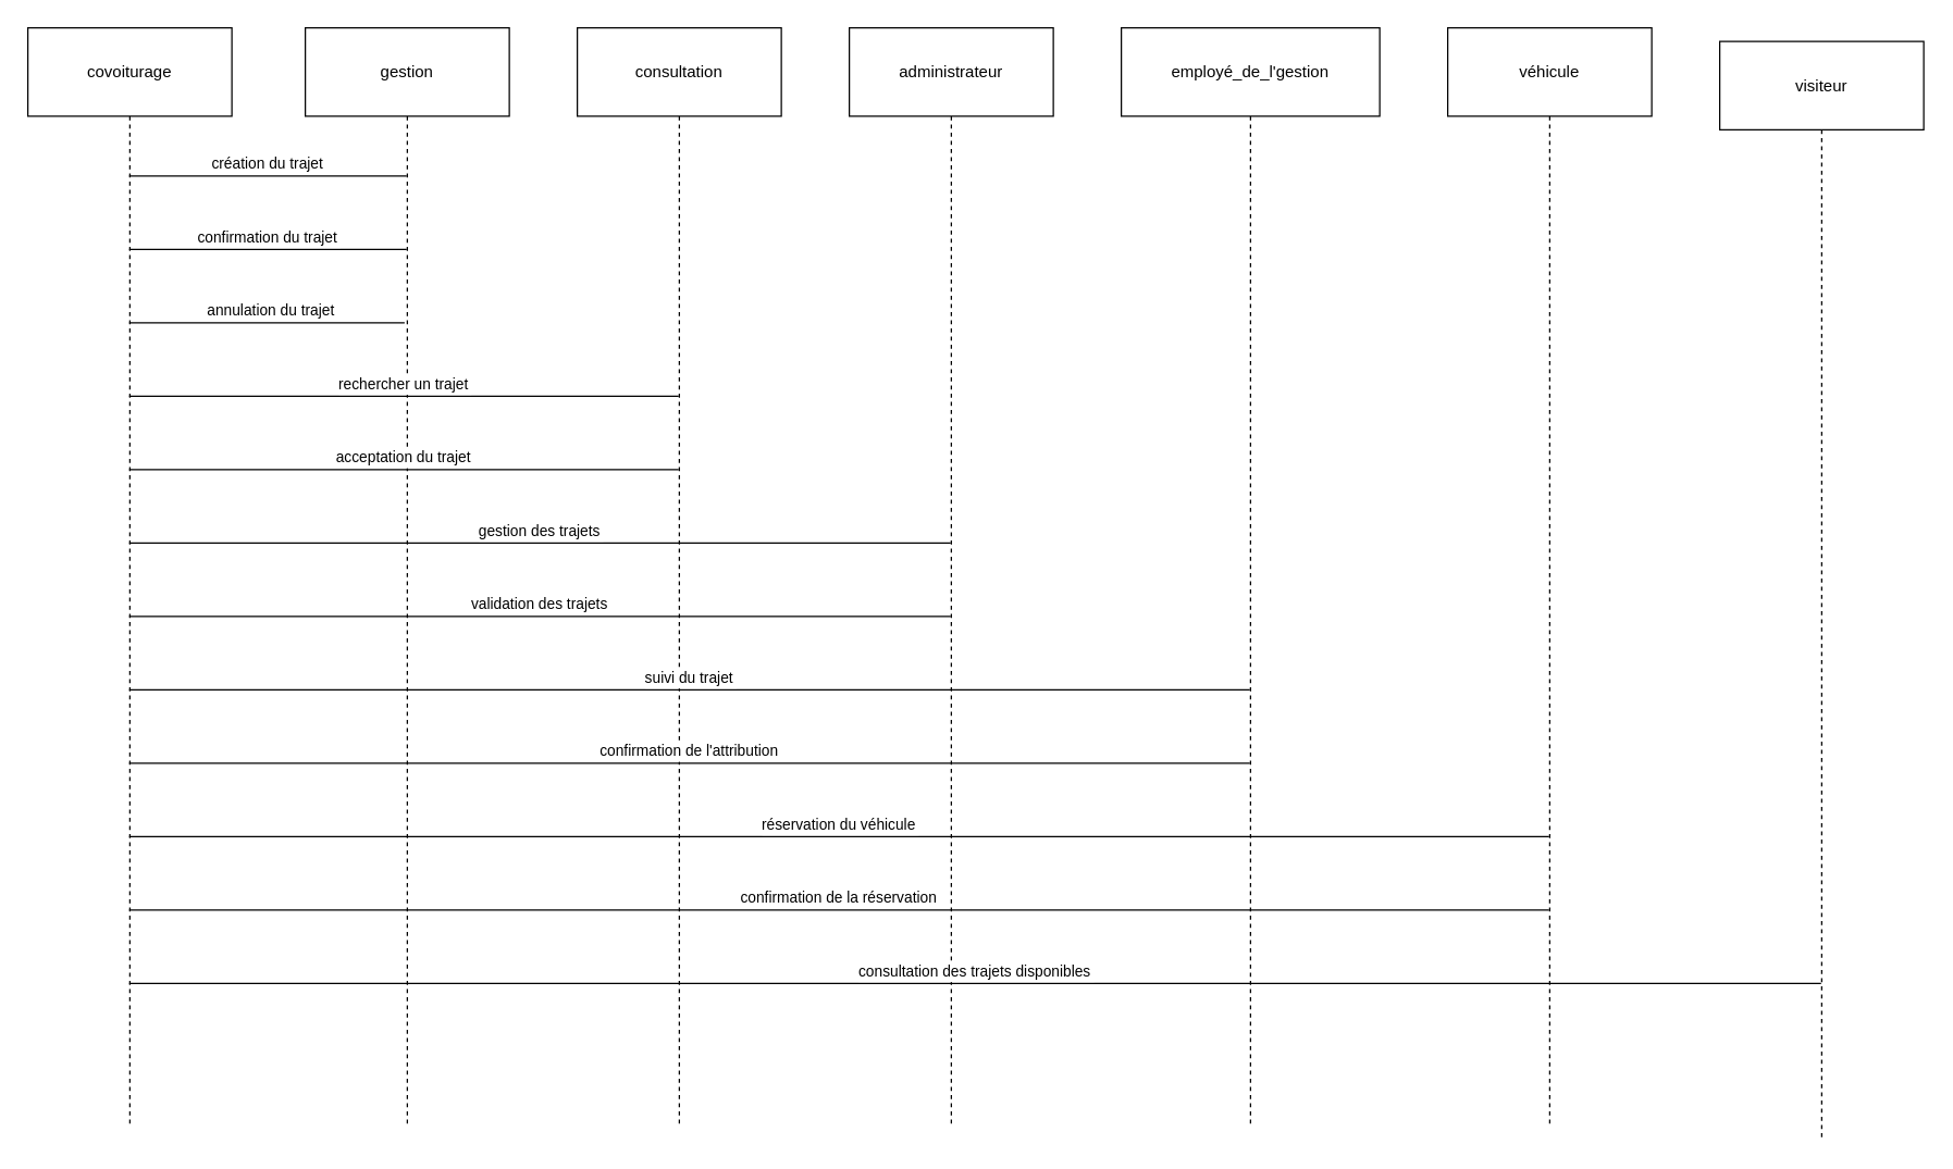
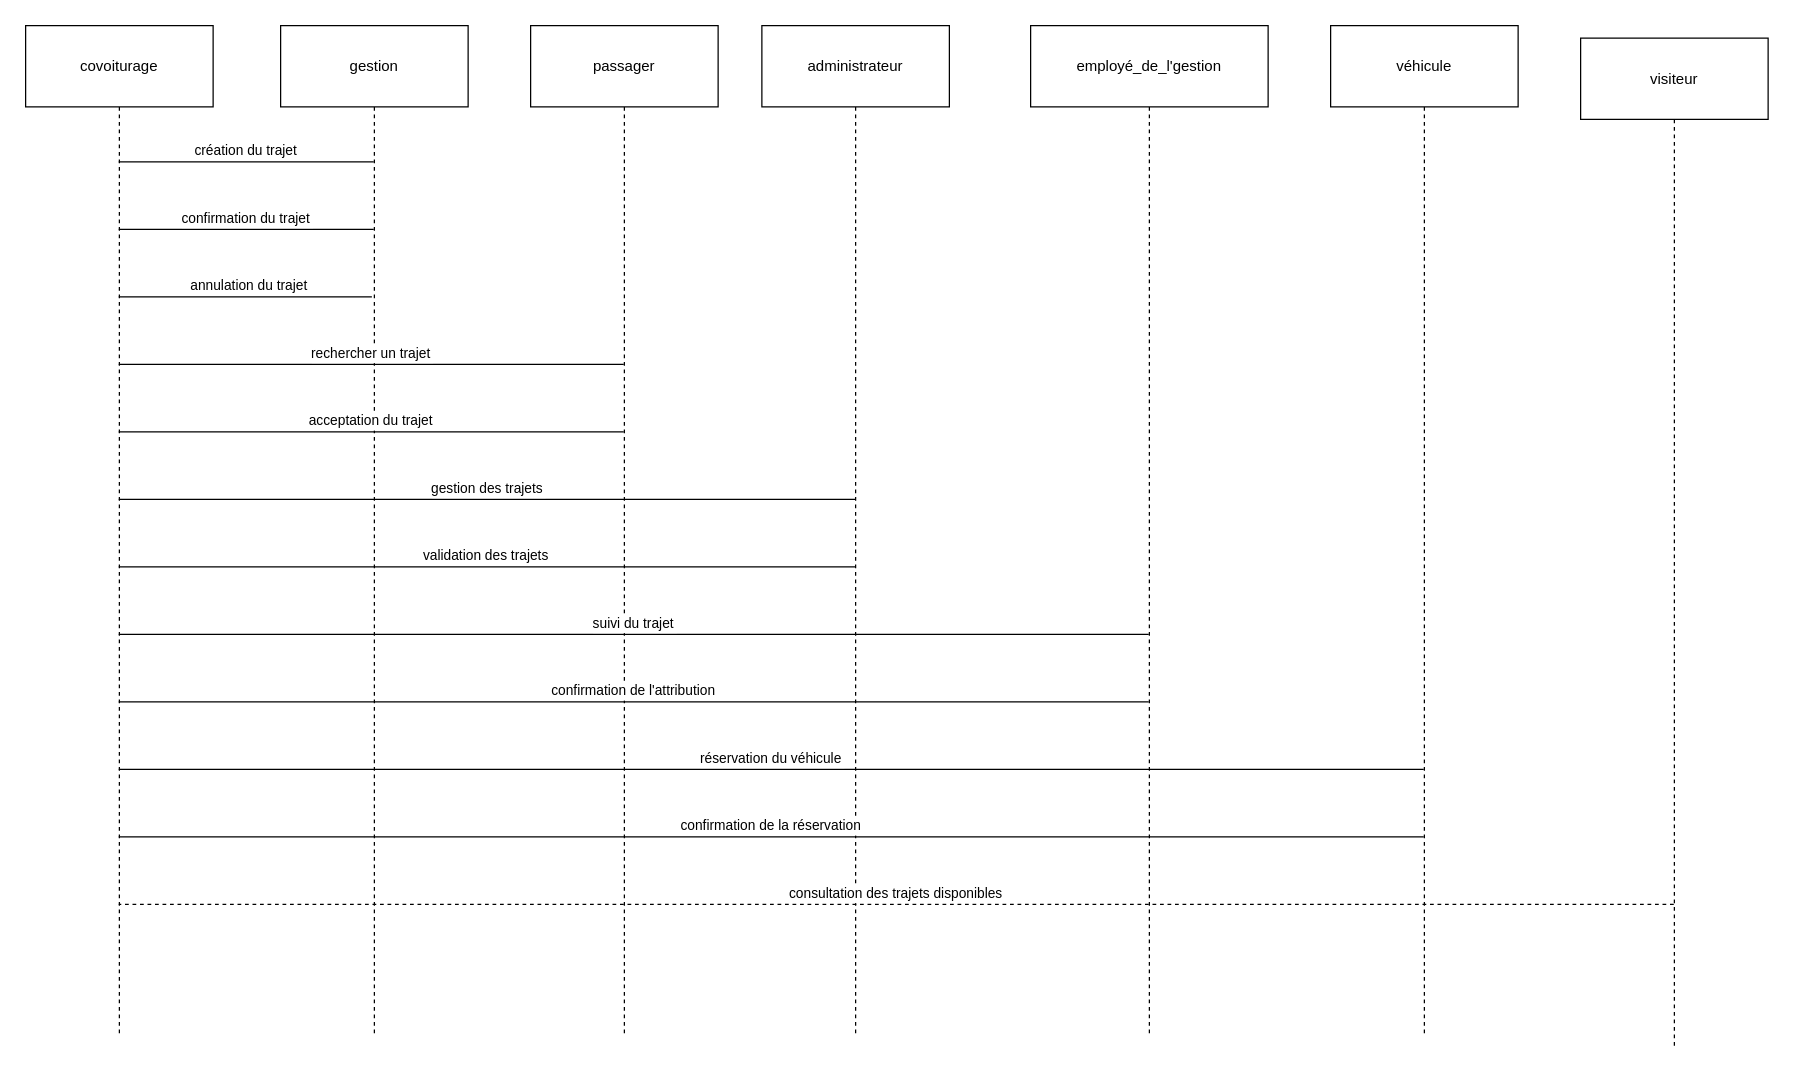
- <mxCell id="4" value="consultation" style="shape=umlLifeline;perimeter=lifelinePerimeter;whiteSpace=wrap;container=1;dropTarget=0;collapsible=0;recursiveResize=0;outlineConnect=0;portConstraint=eastwest;newEdgeStyle={&quot;edgeStyle&quot;:&quot;elbowEdgeStyle&quot;,&quot;elbow&quot;:&quot;vertical&quot;,&quot;curved&quot;:0,&quot;rounded&quot;:0};size=65;" parent="1" vertex="1"><mxGeometry x="424" width="150" height="808" as="geometry" y="20" /></mxCell>
+ <mxCell id="4" value="passager" style="shape=umlLifeline;perimeter=lifelinePerimeter;whiteSpace=wrap;container=1;dropTarget=0;collapsible=0;recursiveResize=0;outlineConnect=0;portConstraint=eastwest;newEdgeStyle={&quot;edgeStyle&quot;:&quot;elbowEdgeStyle&quot;,&quot;elbow&quot;:&quot;vertical&quot;,&quot;curved&quot;:0,&quot;rounded&quot;:0};size=65;" parent="1" vertex="1"><mxGeometry x="424" width="150" height="808" as="geometry" y="20" /></mxCell>
- <mxCell id="5" value="administrateur" style="shape=umlLifeline;perimeter=lifelinePerimeter;whiteSpace=wrap;container=1;dropTarget=0;collapsible=0;recursiveResize=0;outlineConnect=0;portConstraint=eastwest;newEdgeStyle={&quot;edgeStyle&quot;:&quot;elbowEdgeStyle&quot;,&quot;elbow&quot;:&quot;vertical&quot;,&quot;curved&quot;:0,&quot;rounded&quot;:0};size=65;" parent="1" vertex="1"><mxGeometry x="624" width="150" height="808" as="geometry" y="20" /></mxCell>
+ <mxCell id="5" value="administrateur" style="shape=umlLifeline;perimeter=lifelinePerimeter;whiteSpace=wrap;container=1;dropTarget=0;collapsible=0;recursiveResize=0;outlineConnect=0;portConstraint=eastwest;newEdgeStyle={&quot;edgeStyle&quot;:&quot;elbowEdgeStyle&quot;,&quot;elbow&quot;:&quot;vertical&quot;,&quot;curved&quot;:0,&quot;rounded&quot;:0};size=65;" parent="1" vertex="1"><mxGeometry x="609" y="20" width="150" height="808" as="geometry" /></mxCell>
- <mxCell id="20" value="consultation des trajets disponibles" style="verticalAlign=bottom;edgeStyle=elbowEdgeStyle;elbow=vertical;curved=0;rounded=0;endArrow=none;" parent="1" source="8" target="2" edge="1"><mxGeometry relative="1" as="geometry"><Array as="points"><mxPoint x="717" y="723" /></Array></mxGeometry></mxCell>
+ <mxCell id="20" value="consultation des trajets disponibles" style="verticalAlign=bottom;edgeStyle=elbowEdgeStyle;elbow=vertical;curved=0;rounded=0;endArrow=none;dashed=1;" parent="1" source="8" target="2" edge="1"><mxGeometry relative="1" as="geometry"><Array as="points"><mxPoint x="717" y="723" /></Array></mxGeometry></mxCell>
